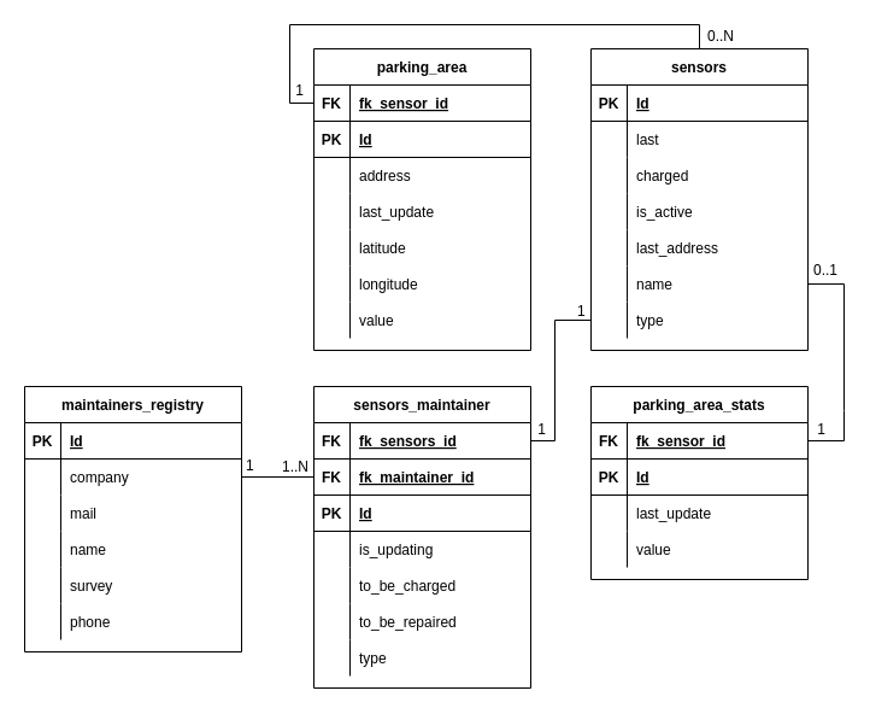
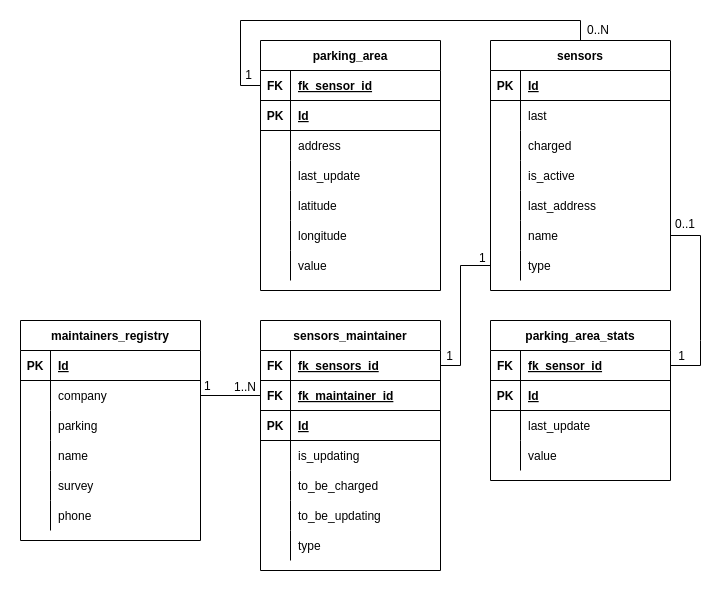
- <mxCell id="96" value="mail" style="shape=partialRectangle;connectable=0;fillColor=none;top=0;left=0;bottom=0;right=0;align=left;spacingLeft=6;overflow=hidden;" vertex="1" parent="94"><mxGeometry x="30" width="150" height="30" as="geometry"><mxRectangle width="150" height="30" as="alternateBounds" /></mxGeometry></mxCell>
+ <mxCell id="96" value="parking" style="shape=partialRectangle;connectable=0;fillColor=none;top=0;left=0;bottom=0;right=0;align=left;spacingLeft=6;overflow=hidden;" vertex="1" parent="94"><mxGeometry x="30" width="150" height="30" as="geometry"><mxRectangle width="150" height="30" as="alternateBounds" /></mxGeometry></mxCell>
- <mxCell id="77" value="to_be_repaired" style="shape=partialRectangle;connectable=0;fillColor=none;top=0;left=0;bottom=0;right=0;align=left;spacingLeft=6;overflow=hidden;" vertex="1" parent="75"><mxGeometry x="30" width="150" height="30" as="geometry"><mxRectangle width="150" height="30" as="alternateBounds" /></mxGeometry></mxCell>
+ <mxCell id="77" value="to_be_updating" style="shape=partialRectangle;connectable=0;fillColor=none;top=0;left=0;bottom=0;right=0;align=left;spacingLeft=6;overflow=hidden;" vertex="1" parent="75"><mxGeometry x="30" width="150" height="30" as="geometry"><mxRectangle width="150" height="30" as="alternateBounds" /></mxGeometry></mxCell>
